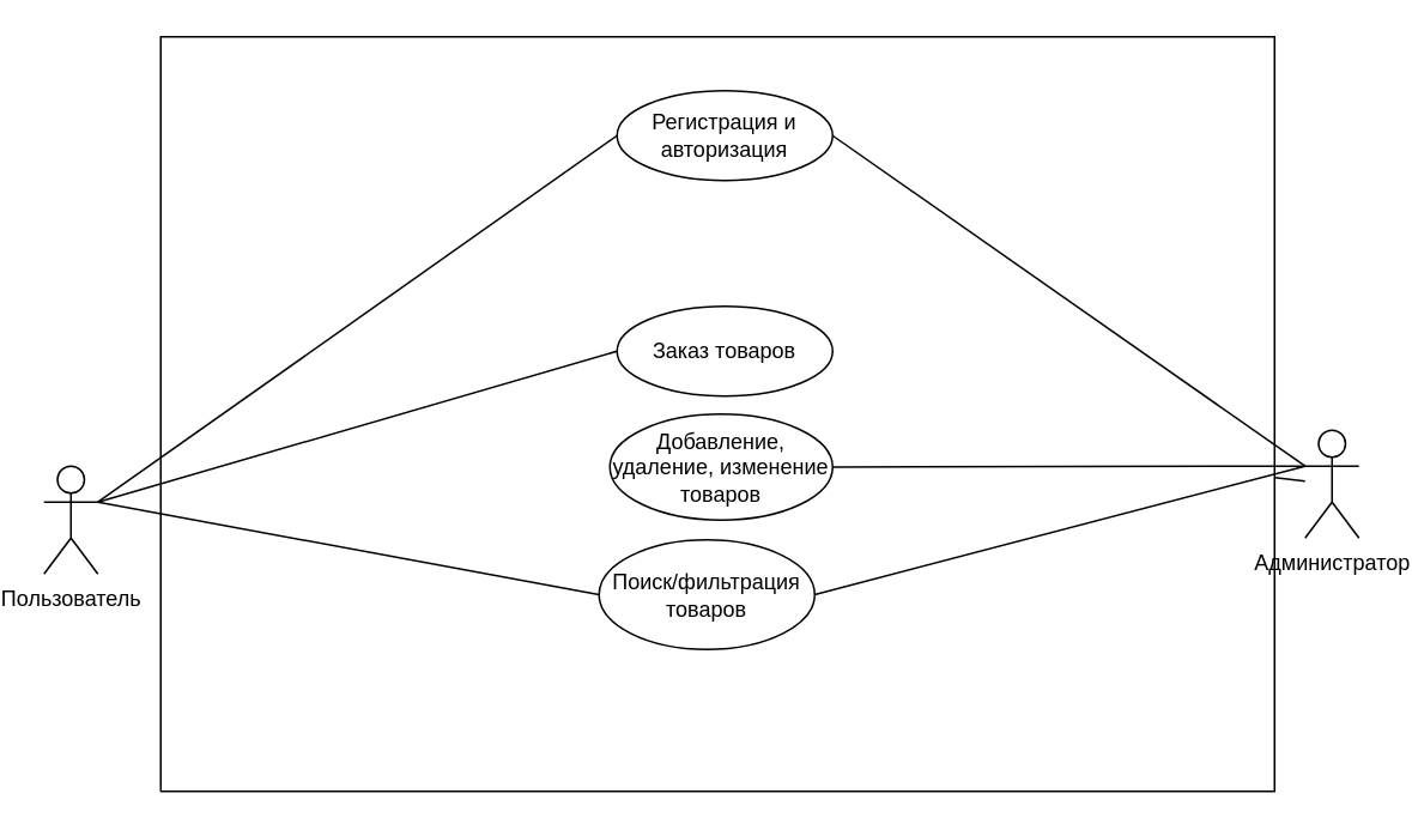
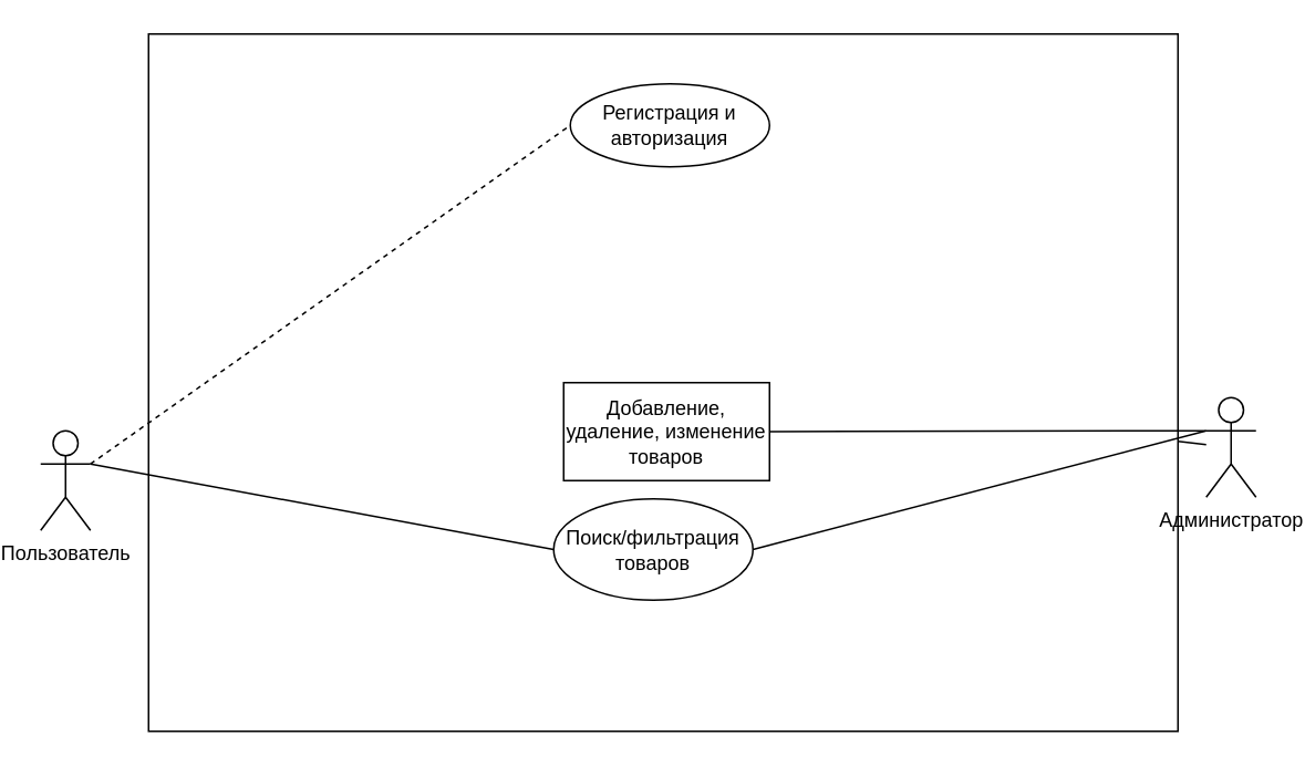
- <mxCell id="9" style="edgeStyle=none;rounded=0;orthogonalLoop=1;jettySize=auto;html=1;exitX=0;exitY=0.333;exitDx=0;exitDy=0;exitPerimeter=0;entryX=1;entryY=0.5;entryDx=0;entryDy=0;strokeColor=default;align=center;verticalAlign=middle;fontFamily=Helvetica;fontSize=11;fontColor=default;labelBackgroundColor=default;endArrow=none;endFill=0;" edge="1" parent="1" source="11" target="15"><mxGeometry relative="1" as="geometry" /></mxCell>
- <mxCell id="5" style="rounded=0;orthogonalLoop=1;jettySize=auto;html=1;exitX=1;exitY=0.333;exitDx=0;exitDy=0;exitPerimeter=0;entryX=0;entryY=0.5;entryDx=0;entryDy=0;endArrow=none;endFill=0;" edge="1" parent="1" source="6" target="15"><mxGeometry relative="1" as="geometry" /></mxCell>
+ <mxCell id="5" style="rounded=0;orthogonalLoop=1;jettySize=auto;html=1;exitX=1;exitY=0.333;exitDx=0;exitDy=0;exitPerimeter=0;entryX=0;entryY=0.5;entryDx=0;entryDy=0;endArrow=none;endFill=0;dashed=1;" edge="1" parent="1" source="6" target="15"><mxGeometry relative="1" as="geometry" /></mxCell>
- <mxCell id="13" value="Заказ товаров" style="ellipse;whiteSpace=wrap;html=1;" parent="1" vertex="1"><mxGeometry x="339" y="170" width="120" height="50" as="geometry" /></mxCell>
- <mxCell id="4" style="rounded=0;orthogonalLoop=1;jettySize=auto;html=1;exitX=1;exitY=0.333;exitDx=0;exitDy=0;exitPerimeter=0;entryX=0;entryY=0.5;entryDx=0;entryDy=0;endArrow=none;endFill=0;" parent="1" source="6" target="13" edge="1"><mxGeometry relative="1" as="geometry" /></mxCell>
- <mxCell id="14" value="Добавление, удаление, изменение товаров" style="ellipse;whiteSpace=wrap;html=1;" parent="1" vertex="1"><mxGeometry x="335" y="230" width="124" height="59" as="geometry" /></mxCell>
+ <mxCell id="14" value="Добавление, удаление, изменение товаров" style="whiteSpace=wrap;html=1;rounded=0;" parent="1" vertex="1"><mxGeometry x="335" y="230" width="124" height="59" as="geometry" /></mxCell>
